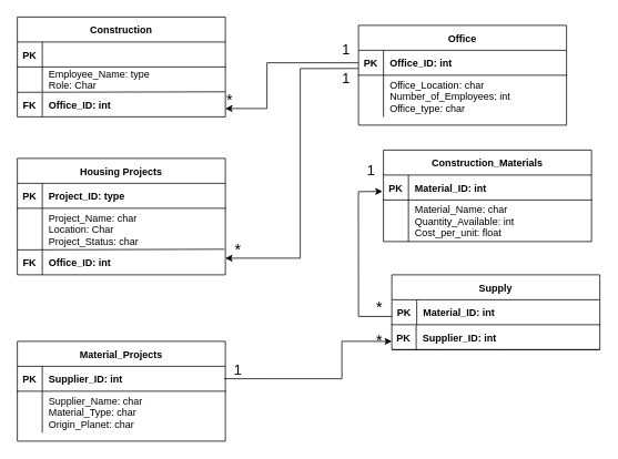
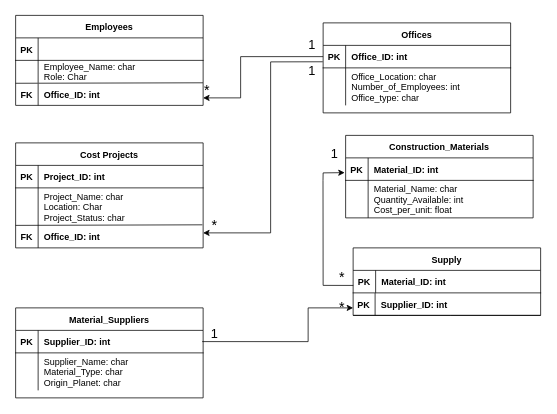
- <mxCell id="16" value="Construction" style="shape=table;startSize=30;container=1;collapsible=1;childLayout=tableLayout;fixedRows=1;rowLines=0;fontStyle=1;align=center;resizeLast=1;" vertex="1" parent="1"><mxGeometry x="20" y="20" width="250" height="120" as="geometry" /></mxCell>
+ <mxCell id="16" value="Employees" style="shape=table;startSize=30;container=1;collapsible=1;childLayout=tableLayout;fixedRows=1;rowLines=0;fontStyle=1;align=center;resizeLast=1;" vertex="1" parent="1"><mxGeometry x="20" y="20" width="250" height="120" as="geometry" /></mxCell>
- <mxCell id="9" value="Office" style="shape=table;startSize=30;container=1;collapsible=1;childLayout=tableLayout;fixedRows=1;rowLines=0;fontStyle=1;align=center;resizeLast=1;" vertex="1" parent="1"><mxGeometry x="430" y="30" width="250" height="120.0" as="geometry" /></mxCell>
+ <mxCell id="9" value="Offices" style="shape=table;startSize=30;container=1;collapsible=1;childLayout=tableLayout;fixedRows=1;rowLines=0;fontStyle=1;align=center;resizeLast=1;" vertex="1" parent="1"><mxGeometry x="430" y="30" width="250" height="120.0" as="geometry" /></mxCell>
- <mxCell id="21" value="Employee_Name: type&#10;Role: Char&#10;" style="shape=partialRectangle;overflow=hidden;connectable=0;fillColor=none;top=0;left=0;bottom=0;right=0;align=left;spacingLeft=6;" vertex="1" parent="19"><mxGeometry x="30" width="220" height="30" as="geometry"><mxRectangle width="220" height="30" as="alternateBounds" /></mxGeometry></mxCell>
+ <mxCell id="21" value="Employee_Name: char&#10;Role: Char&#10;" style="shape=partialRectangle;overflow=hidden;connectable=0;fillColor=none;top=0;left=0;bottom=0;right=0;align=left;spacingLeft=6;" vertex="1" parent="19"><mxGeometry x="30" width="220" height="30" as="geometry"><mxRectangle width="220" height="30" as="alternateBounds" /></mxGeometry></mxCell>
- <mxCell id="23" value="Housing Projects" style="shape=table;startSize=30;container=1;collapsible=1;childLayout=tableLayout;fixedRows=1;rowLines=0;fontStyle=1;align=center;resizeLast=1;" vertex="1" parent="1"><mxGeometry x="20" y="190" width="250" height="140" as="geometry" /></mxCell>
+ <mxCell id="23" value="Cost Projects" style="shape=table;startSize=30;container=1;collapsible=1;childLayout=tableLayout;fixedRows=1;rowLines=0;fontStyle=1;align=center;resizeLast=1;" vertex="1" parent="1"><mxGeometry x="20" y="190" width="250" height="140" as="geometry" /></mxCell>
- <mxCell id="26" value="Project_ID: type" style="shape=partialRectangle;overflow=hidden;connectable=0;fillColor=none;top=0;left=0;bottom=0;right=0;align=left;spacingLeft=6;fontStyle=1;" vertex="1" parent="24"><mxGeometry x="30" width="220" height="30" as="geometry"><mxRectangle width="220" height="30" as="alternateBounds" /></mxGeometry></mxCell>
+ <mxCell id="26" value="Project_ID: int" style="shape=partialRectangle;overflow=hidden;connectable=0;fillColor=none;top=0;left=0;bottom=0;right=0;align=left;spacingLeft=6;fontStyle=1;" vertex="1" parent="24"><mxGeometry x="30" width="220" height="30" as="geometry"><mxRectangle width="220" height="30" as="alternateBounds" /></mxGeometry></mxCell>
- <mxCell id="2" value="Material_Projects" style="shape=table;startSize=30;container=1;collapsible=1;childLayout=tableLayout;fixedRows=1;rowLines=0;fontStyle=1;align=center;resizeLast=1;" vertex="1" parent="1"><mxGeometry x="20" y="410" width="250" height="120" as="geometry" /></mxCell>
+ <mxCell id="2" value="Material_Suppliers" style="shape=table;startSize=30;container=1;collapsible=1;childLayout=tableLayout;fixedRows=1;rowLines=0;fontStyle=1;align=center;resizeLast=1;" vertex="1" parent="1"><mxGeometry x="20" y="410" width="250" height="120" as="geometry" /></mxCell>
